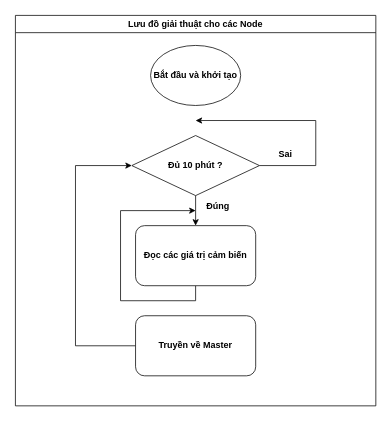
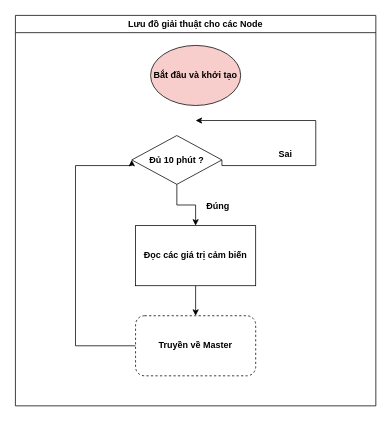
- <mxCell id="2" value="&lt;span&gt;Bắt đầu và khởi tạo&lt;/span&gt;" style="ellipse;whiteSpace=wrap;html=1;fontStyle=1" parent="1" vertex="1"><mxGeometry x="200" y="60" width="120" height="80" as="geometry" /></mxCell>
+ <mxCell id="2" value="&lt;span&gt;Bắt đầu và khởi tạo&lt;/span&gt;" style="ellipse;whiteSpace=wrap;html=1;fontStyle=1;fillColor=#f8cecc;" parent="1" vertex="1"><mxGeometry x="200" y="60" width="120" height="80" as="geometry" /></mxCell>
- <mxCell id="7" value="Đủ 10 phút ?" style="rhombus;whiteSpace=wrap;html=1;fontStyle=1" parent="1" vertex="1"><mxGeometry x="175" y="180" width="170" height="80" as="geometry" /></mxCell>
+ <mxCell id="7" value="Đủ 10 phút ?" style="rhombus;whiteSpace=wrap;html=1;fontStyle=1" parent="1" vertex="1"><mxGeometry x="175" y="180" width="120" height="65" as="geometry" /></mxCell>
- <mxCell id="4" value="Đọc các giá trị cảm biến" style="rounded=1;whiteSpace=wrap;html=1;fontStyle=1" parent="1" vertex="1"><mxGeometry x="180" y="300" width="160" height="80" as="geometry" /></mxCell>
+ <mxCell id="4" value="Đọc các giá trị cảm biến" style="whiteSpace=wrap;html=1;fontStyle=1;rounded=0;" parent="1" vertex="1"><mxGeometry x="180" y="300" width="160" height="80" as="geometry" /></mxCell>
- <mxCell id="3" style="edgeStyle=orthogonalEdgeStyle;rounded=0;orthogonalLoop=1;jettySize=auto;html=1;exitX=0.5;exitY=1;exitDx=0;exitDy=0;" edge="1" parent="1" source="4" target="12"><mxGeometry relative="1" as="geometry" /></mxCell>
+ <mxCell id="3" style="edgeStyle=orthogonalEdgeStyle;rounded=0;orthogonalLoop=1;jettySize=auto;html=1;exitX=0.5;exitY=1;exitDx=0;exitDy=0;entryX=0.5;entryY=0;entryDx=0;entryDy=0;" edge="1" parent="1" source="4" target="9"><mxGeometry relative="1" as="geometry" /></mxCell>
- <mxCell id="9" value="Truyền về Master" style="rounded=1;whiteSpace=wrap;html=1;fontStyle=1" parent="1" vertex="1"><mxGeometry x="180" y="420" width="160" height="80" as="geometry" /></mxCell>
+ <mxCell id="9" value="Truyền về Master" style="rounded=1;whiteSpace=wrap;html=1;fontStyle=1;dashed=1;" parent="1" vertex="1"><mxGeometry x="180" y="420" width="160" height="80" as="geometry" /></mxCell>
